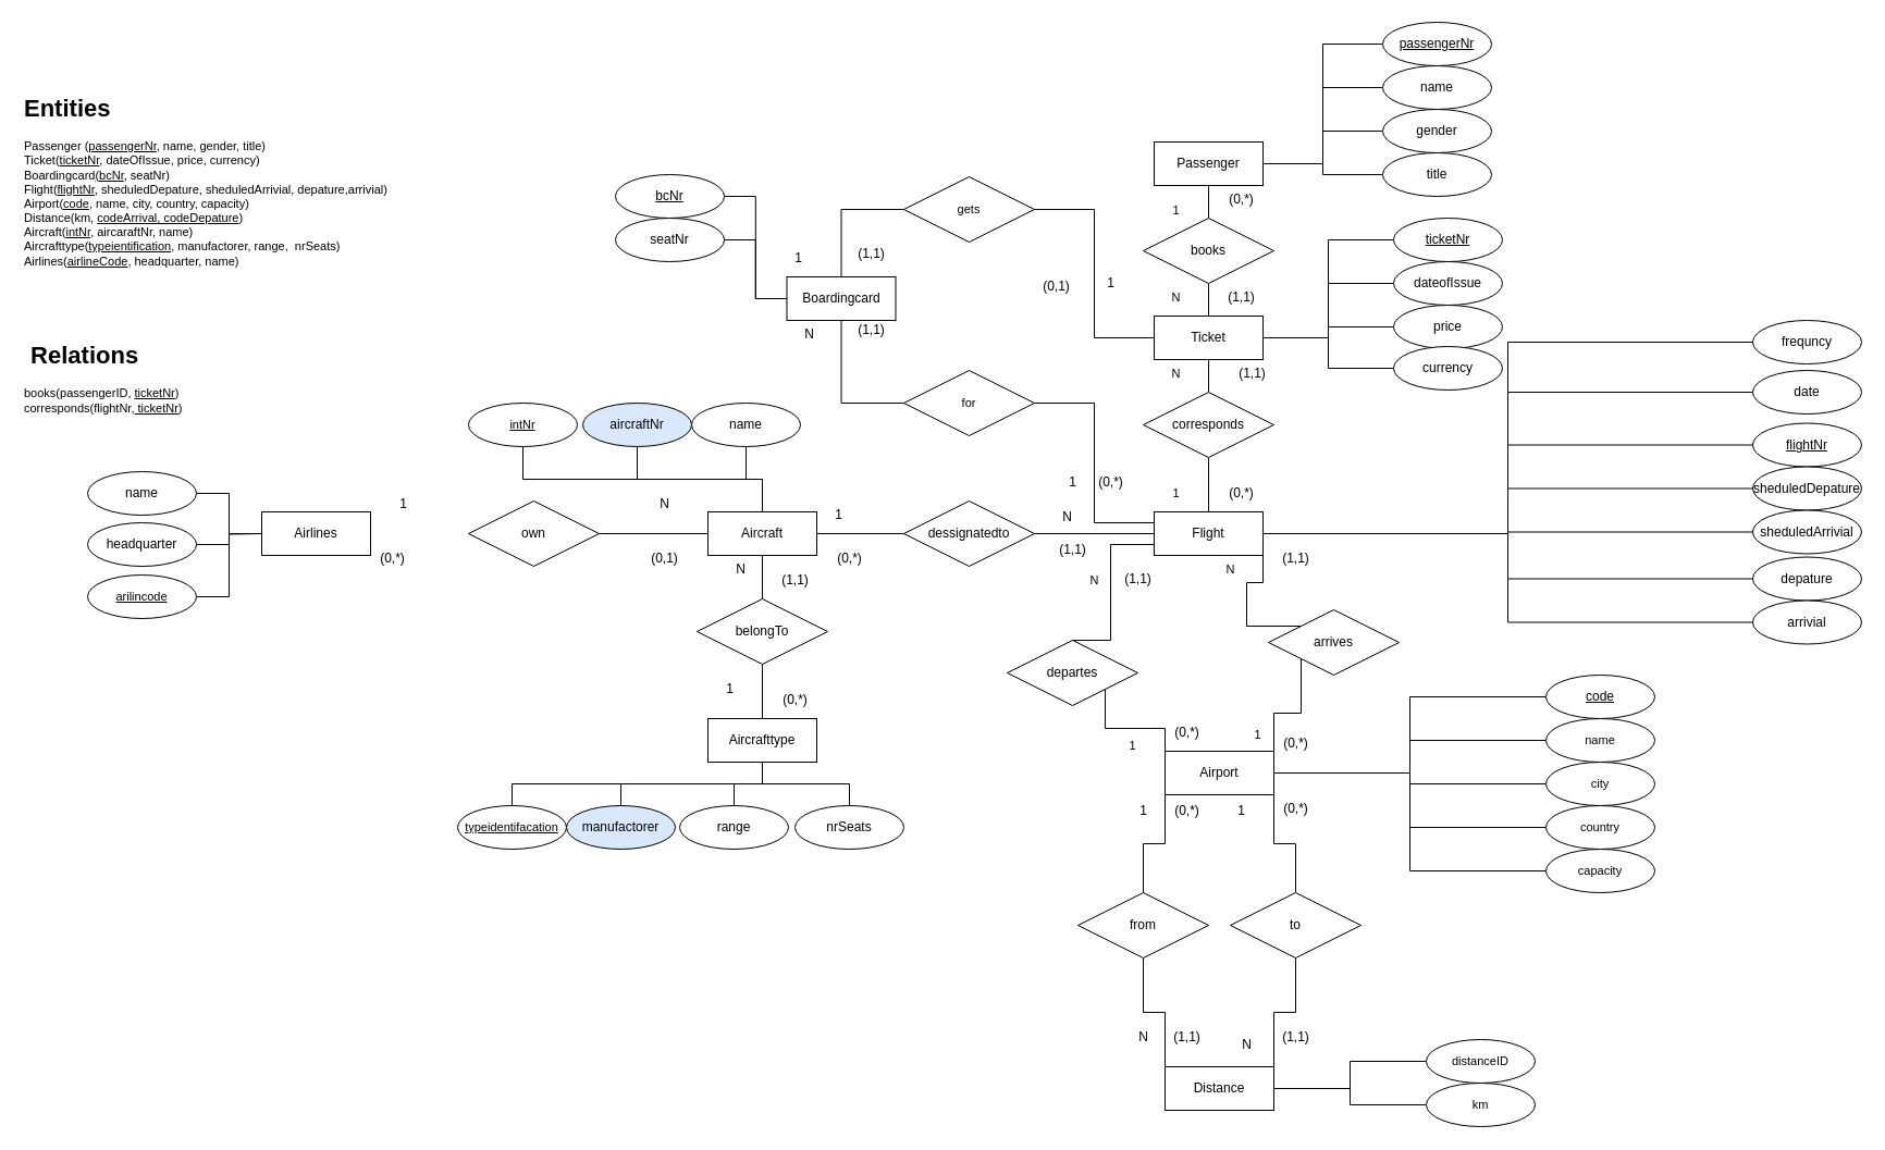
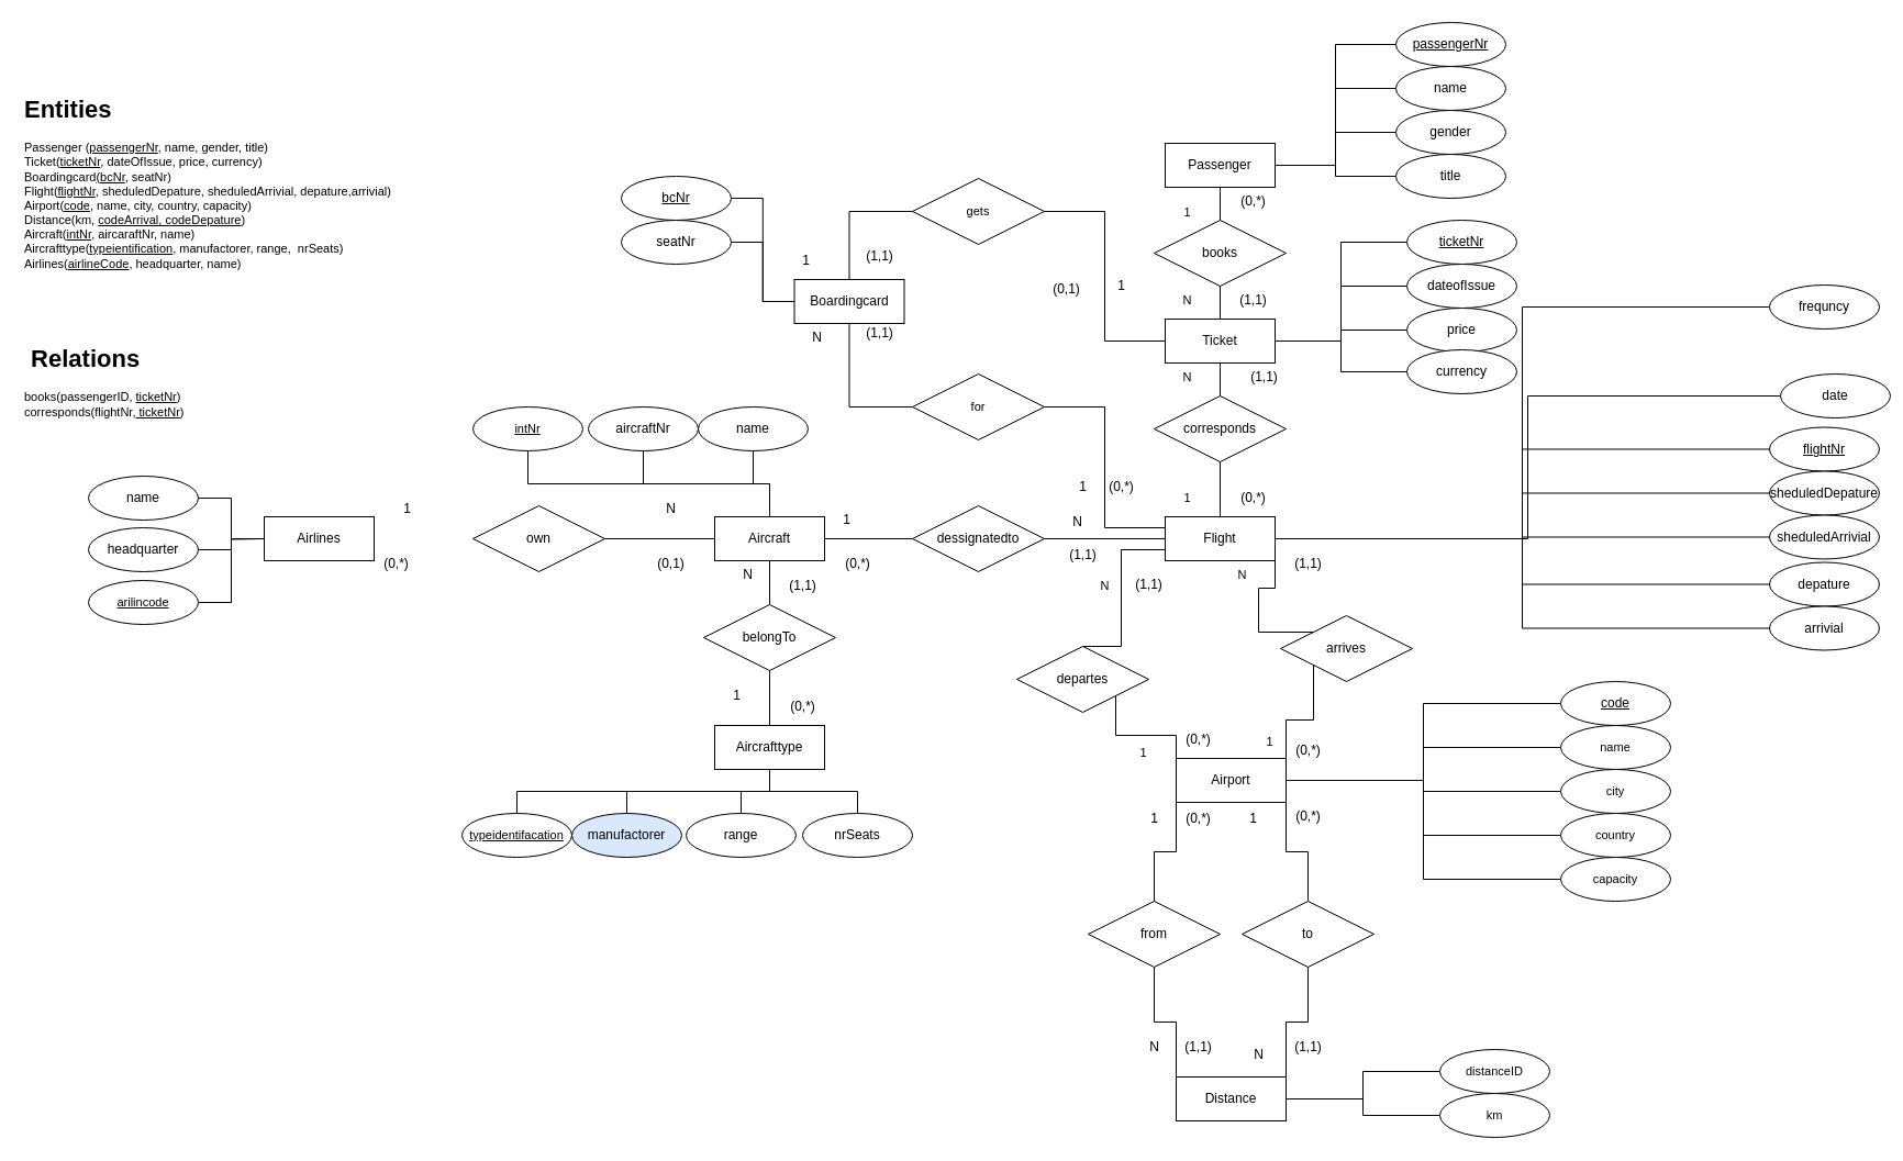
- <mxCell id="153" value="frequncy" style="ellipse;whiteSpace=wrap;html=1;align=center;labelBackgroundColor=none;" vertex="1" parent="1"><mxGeometry x="1610" y="294" width="100" height="40" as="geometry" /></mxCell>
+ <mxCell id="153" value="frequncy" style="ellipse;whiteSpace=wrap;html=1;align=center;labelBackgroundColor=none;" vertex="1" parent="1"><mxGeometry x="1610" y="259" width="100" height="40" as="geometry" /></mxCell>
- <mxCell id="151" value="date" style="ellipse;whiteSpace=wrap;html=1;align=center;labelBackgroundColor=none;" vertex="1" parent="1"><mxGeometry x="1610" y="340" width="100" height="40" as="geometry" /></mxCell>
+ <mxCell id="151" value="date" style="ellipse;whiteSpace=wrap;html=1;align=center;labelBackgroundColor=none;" vertex="1" parent="1"><mxGeometry x="1620" y="340" width="100" height="40" as="geometry" /></mxCell>
- <mxCell id="139" value="aircraftNr" style="ellipse;whiteSpace=wrap;html=1;align=center;labelBackgroundColor=none;fillColor=#dae8fc;" vertex="1" parent="1"><mxGeometry x="535" y="370" width="100" height="40" as="geometry" /></mxCell>
+ <mxCell id="139" value="aircraftNr" style="ellipse;whiteSpace=wrap;html=1;align=center;labelBackgroundColor=none;" vertex="1" parent="1"><mxGeometry x="535" y="370" width="100" height="40" as="geometry" /></mxCell>
